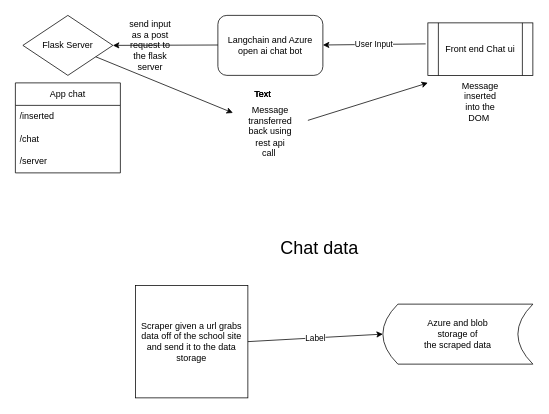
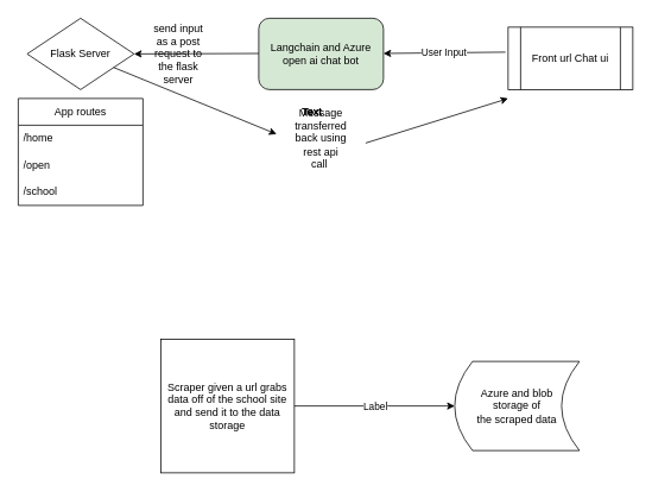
- <mxCell id="3" value="Langchain and Azure open ai chat bot" style="rounded=1;whiteSpace=wrap;html=1;" vertex="1" parent="1"><mxGeometry x="290" y="20" width="140" height="80" as="geometry" /></mxCell>
+ <mxCell id="3" value="Langchain and Azure open ai chat bot" style="rounded=1;whiteSpace=wrap;html=1;fillColor=#d5e8d4;" vertex="1" parent="1"><mxGeometry x="290" y="20" width="140" height="80" as="geometry" /></mxCell>
- <mxCell id="8" value="Front end Chat ui" style="shape=process;whiteSpace=wrap;html=1;backgroundOutline=1;" vertex="1" parent="1"><mxGeometry x="570" y="30" width="140" height="70" as="geometry" /></mxCell>
+ <mxCell id="8" value="Front url Chat ui" style="shape=process;whiteSpace=wrap;html=1;backgroundOutline=1;" vertex="1" parent="1"><mxGeometry x="570" y="30" width="140" height="70" as="geometry" /></mxCell>
- <mxCell id="4" value="App chat" style="swimlane;fontStyle=0;childLayout=stackLayout;horizontal=1;startSize=30;horizontalStack=0;resizeParent=1;resizeParentMax=0;resizeLast=0;collapsible=1;marginBottom=0;whiteSpace=wrap;html=1;" vertex="1" parent="1"><mxGeometry x="20" y="110" width="140" height="120" as="geometry" /></mxCell>
+ <mxCell id="4" value="App routes" style="swimlane;fontStyle=0;childLayout=stackLayout;horizontal=1;startSize=30;horizontalStack=0;resizeParent=1;resizeParentMax=0;resizeLast=0;collapsible=1;marginBottom=0;whiteSpace=wrap;html=1;" vertex="1" parent="1"><mxGeometry x="20" y="110" width="140" height="120" as="geometry" /></mxCell>
- <mxCell id="18" value="Message inserted into the DOM&amp;nbsp;" style="text;html=1;strokeColor=none;fillColor=none;align=center;verticalAlign=middle;whiteSpace=wrap;rounded=0;" vertex="1" parent="1"><mxGeometry x="610" y="120" width="60" height="30" as="geometry" /></mxCell>
- <mxCell id="5" value="/inserted" style="text;strokeColor=none;fillColor=none;align=left;verticalAlign=middle;spacingLeft=4;spacingRight=4;overflow=hidden;points=[[0,0.5],[1,0.5]];portConstraint=eastwest;rotatable=0;whiteSpace=wrap;html=1;" vertex="1" parent="4"><mxGeometry y="30" width="140" height="30" as="geometry" /></mxCell>
+ <mxCell id="5" value="/home" style="text;strokeColor=none;fillColor=none;align=left;verticalAlign=middle;spacingLeft=4;spacingRight=4;overflow=hidden;points=[[0,0.5],[1,0.5]];portConstraint=eastwest;rotatable=0;whiteSpace=wrap;html=1;" vertex="1" parent="4"><mxGeometry y="30" width="140" height="30" as="geometry" /></mxCell>
- <mxCell id="12" value="Message transferred back using rest api call&amp;nbsp;" style="text;html=1;strokeColor=none;fillColor=none;align=center;verticalAlign=middle;whiteSpace=wrap;rounded=0;" vertex="1" parent="1"><mxGeometry x="330" y="160" width="60" height="30" as="geometry" /></mxCell>
+ <mxCell id="12" value="Message transferred back using rest api call&amp;nbsp;" style="text;html=1;strokeColor=none;fillColor=none;align=center;verticalAlign=middle;whiteSpace=wrap;rounded=0;" vertex="1" parent="1"><mxGeometry x="330" y="140" width="60" height="30" as="geometry" /></mxCell>
- <mxCell id="6" value="/chat" style="text;strokeColor=none;fillColor=none;align=left;verticalAlign=middle;spacingLeft=4;spacingRight=4;overflow=hidden;points=[[0,0.5],[1,0.5]];portConstraint=eastwest;rotatable=0;whiteSpace=wrap;html=1;" vertex="1" parent="4"><mxGeometry y="60" width="140" height="30" as="geometry" /></mxCell>
+ <mxCell id="6" value="/open" style="text;strokeColor=none;fillColor=none;align=left;verticalAlign=middle;spacingLeft=4;spacingRight=4;overflow=hidden;points=[[0,0.5],[1,0.5]];portConstraint=eastwest;rotatable=0;whiteSpace=wrap;html=1;" vertex="1" parent="4"><mxGeometry y="60" width="140" height="30" as="geometry" /></mxCell>
- <mxCell id="7" value="/server" style="text;strokeColor=none;fillColor=none;align=left;verticalAlign=middle;spacingLeft=4;spacingRight=4;overflow=hidden;points=[[0,0.5],[1,0.5]];portConstraint=eastwest;rotatable=0;whiteSpace=wrap;html=1;" vertex="1" parent="4"><mxGeometry y="90" width="140" height="30" as="geometry" /></mxCell>
+ <mxCell id="7" value="/school" style="text;strokeColor=none;fillColor=none;align=left;verticalAlign=middle;spacingLeft=4;spacingRight=4;overflow=hidden;points=[[0,0.5],[1,0.5]];portConstraint=eastwest;rotatable=0;whiteSpace=wrap;html=1;" vertex="1" parent="4"><mxGeometry y="90" width="140" height="30" as="geometry" /></mxCell>
- <mxCell id="23" value="&lt;font style=&quot;font-size: 24px;&quot;&gt;Chat data&amp;nbsp;&lt;/font&gt;" style="text;html=1;strokeColor=none;fillColor=none;align=center;verticalAlign=middle;whiteSpace=wrap;rounded=0;" vertex="1" parent="1"><mxGeometry x="344" y="310" width="170" height="40" as="geometry" /></mxCell>
- <mxCell id="19" value="Azure and blob &lt;br&gt;storage of &lt;br&gt;the scraped data" style="shape=dataStorage;whiteSpace=wrap;html=1;fixedSize=1;" vertex="1" parent="1"><mxGeometry x="510" y="405" width="200" height="80" as="geometry" /></mxCell>
+ <mxCell id="19" value="Azure and blob &lt;br&gt;storage of &lt;br&gt;the scraped data" style="shape=dataStorage;whiteSpace=wrap;html=1;fixedSize=1;" vertex="1" parent="1"><mxGeometry x="510" y="405" width="140" height="100" as="geometry" /></mxCell>
